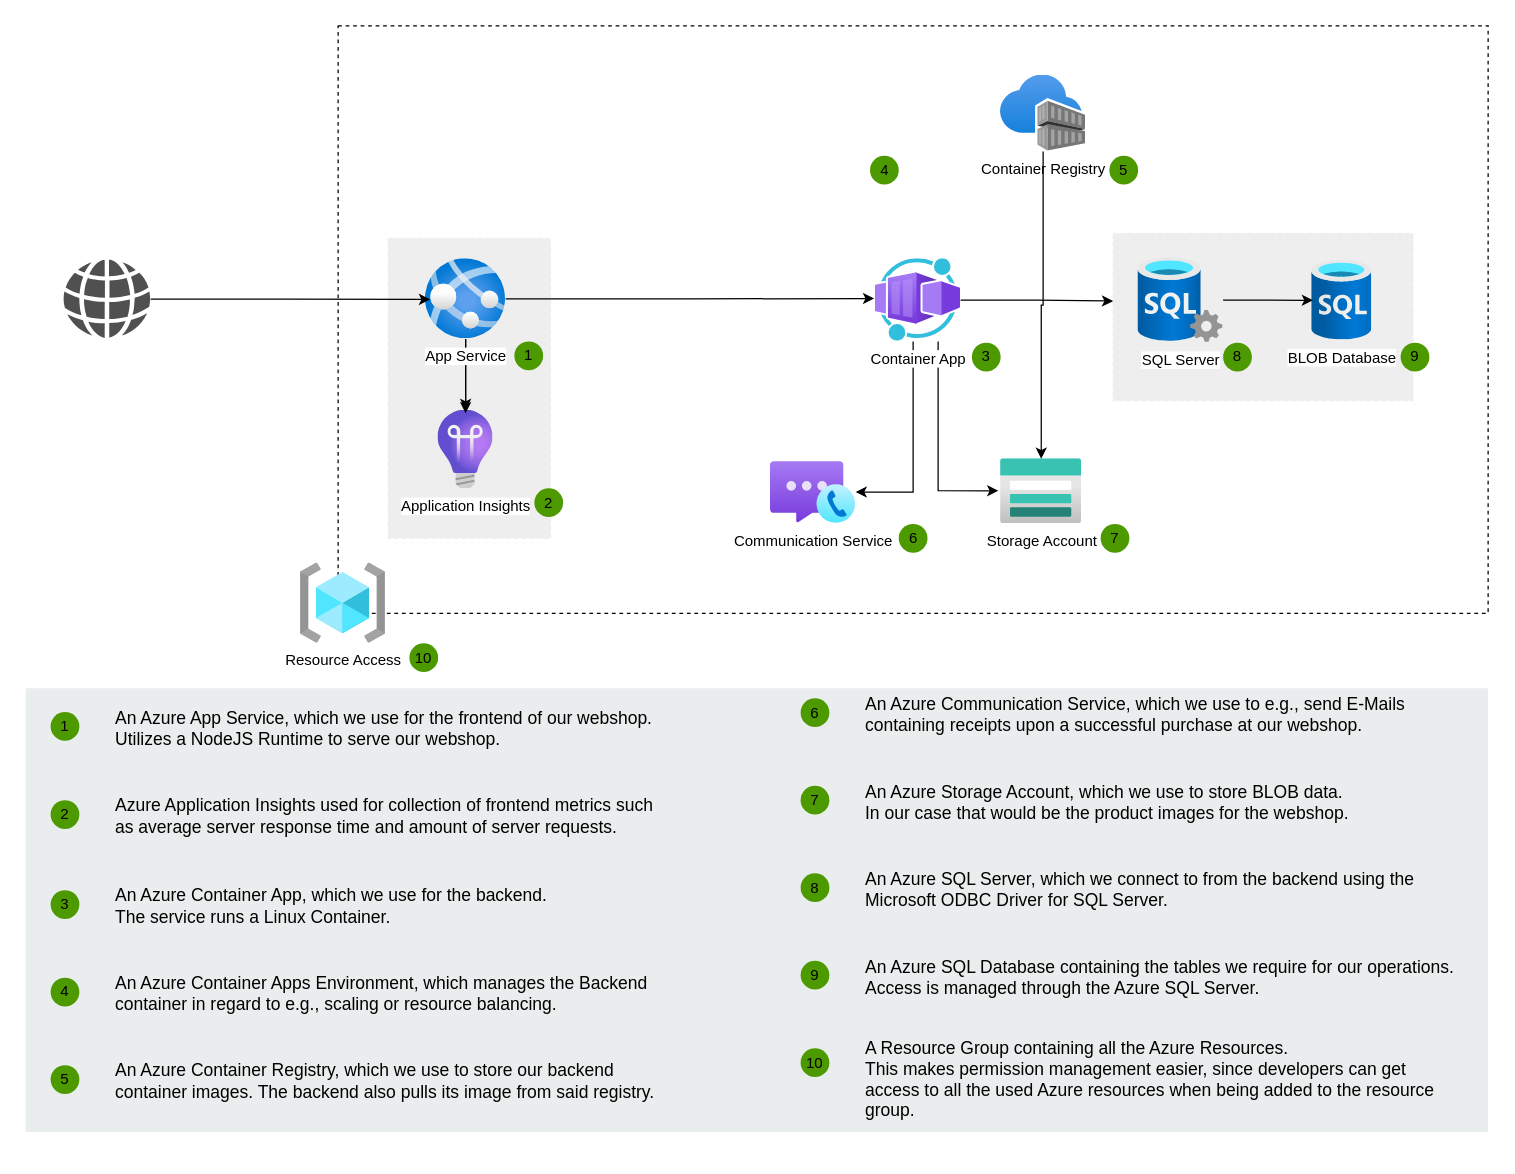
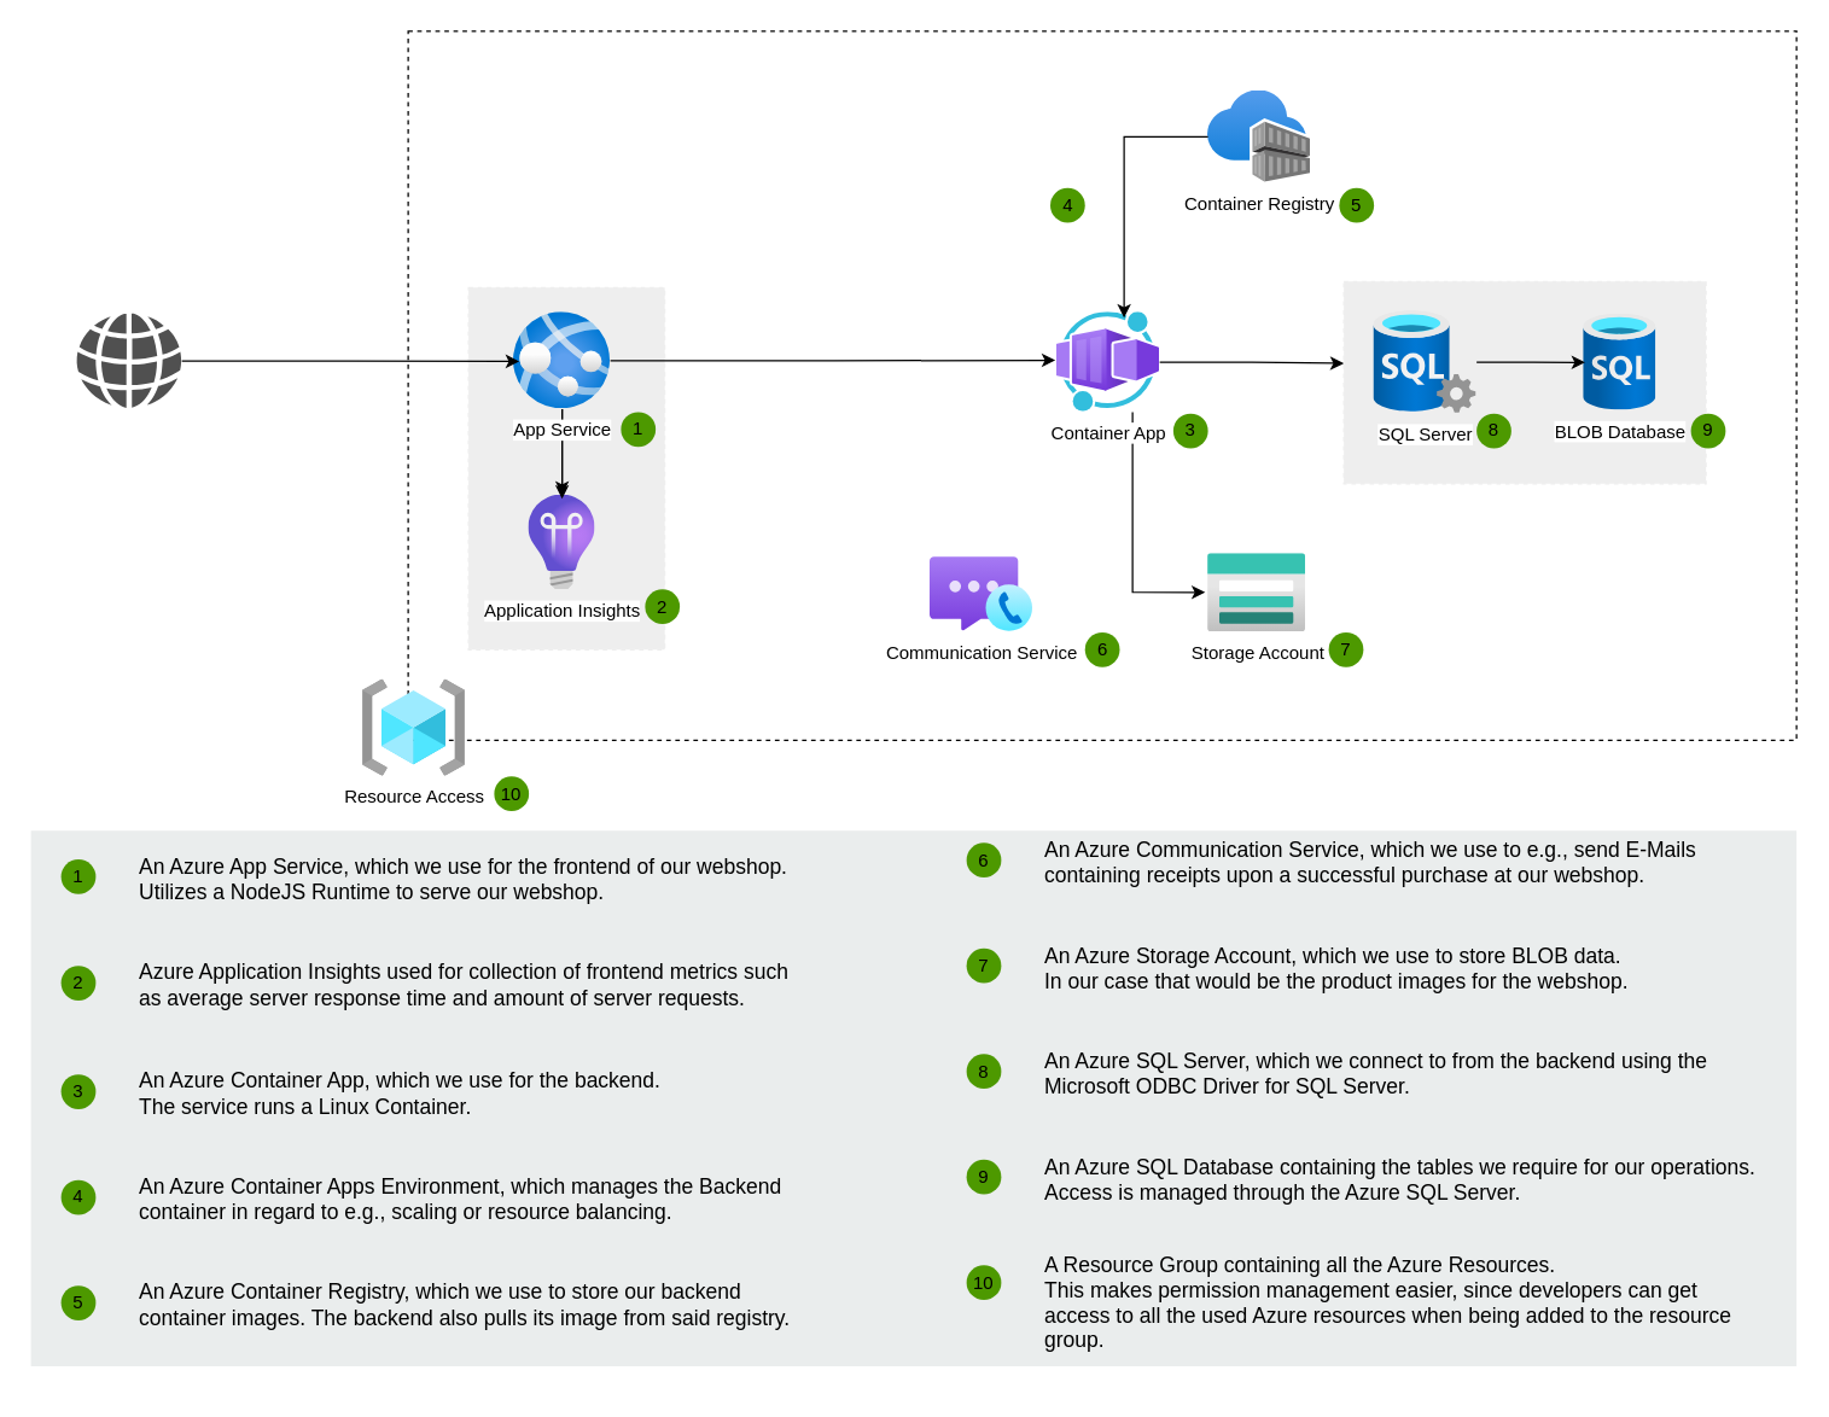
- <mxCell id="42" style="edgeStyle=orthogonalEdgeStyle;rounded=0;orthogonalLoop=1;jettySize=auto;html=1;" parent="1" source="26" target="29" edge="1"><mxGeometry relative="1" as="geometry" /></mxCell>
+ <mxCell id="42" style="edgeStyle=orthogonalEdgeStyle;rounded=0;orthogonalLoop=1;jettySize=auto;html=1;entryX=0.653;entryY=0.053;entryDx=0;entryDy=0;entryPerimeter=0;" parent="1" source="26" target="37" edge="1"><mxGeometry relative="1" as="geometry" /></mxCell>
- <mxCell id="25" style="edgeStyle=orthogonalEdgeStyle;rounded=0;orthogonalLoop=1;jettySize=auto;html=1;" parent="1" source="37" target="30" edge="1"><mxGeometry relative="1" as="geometry"><Array as="points"><mxPoint x="730" y="393" /></Array></mxGeometry></mxCell>
